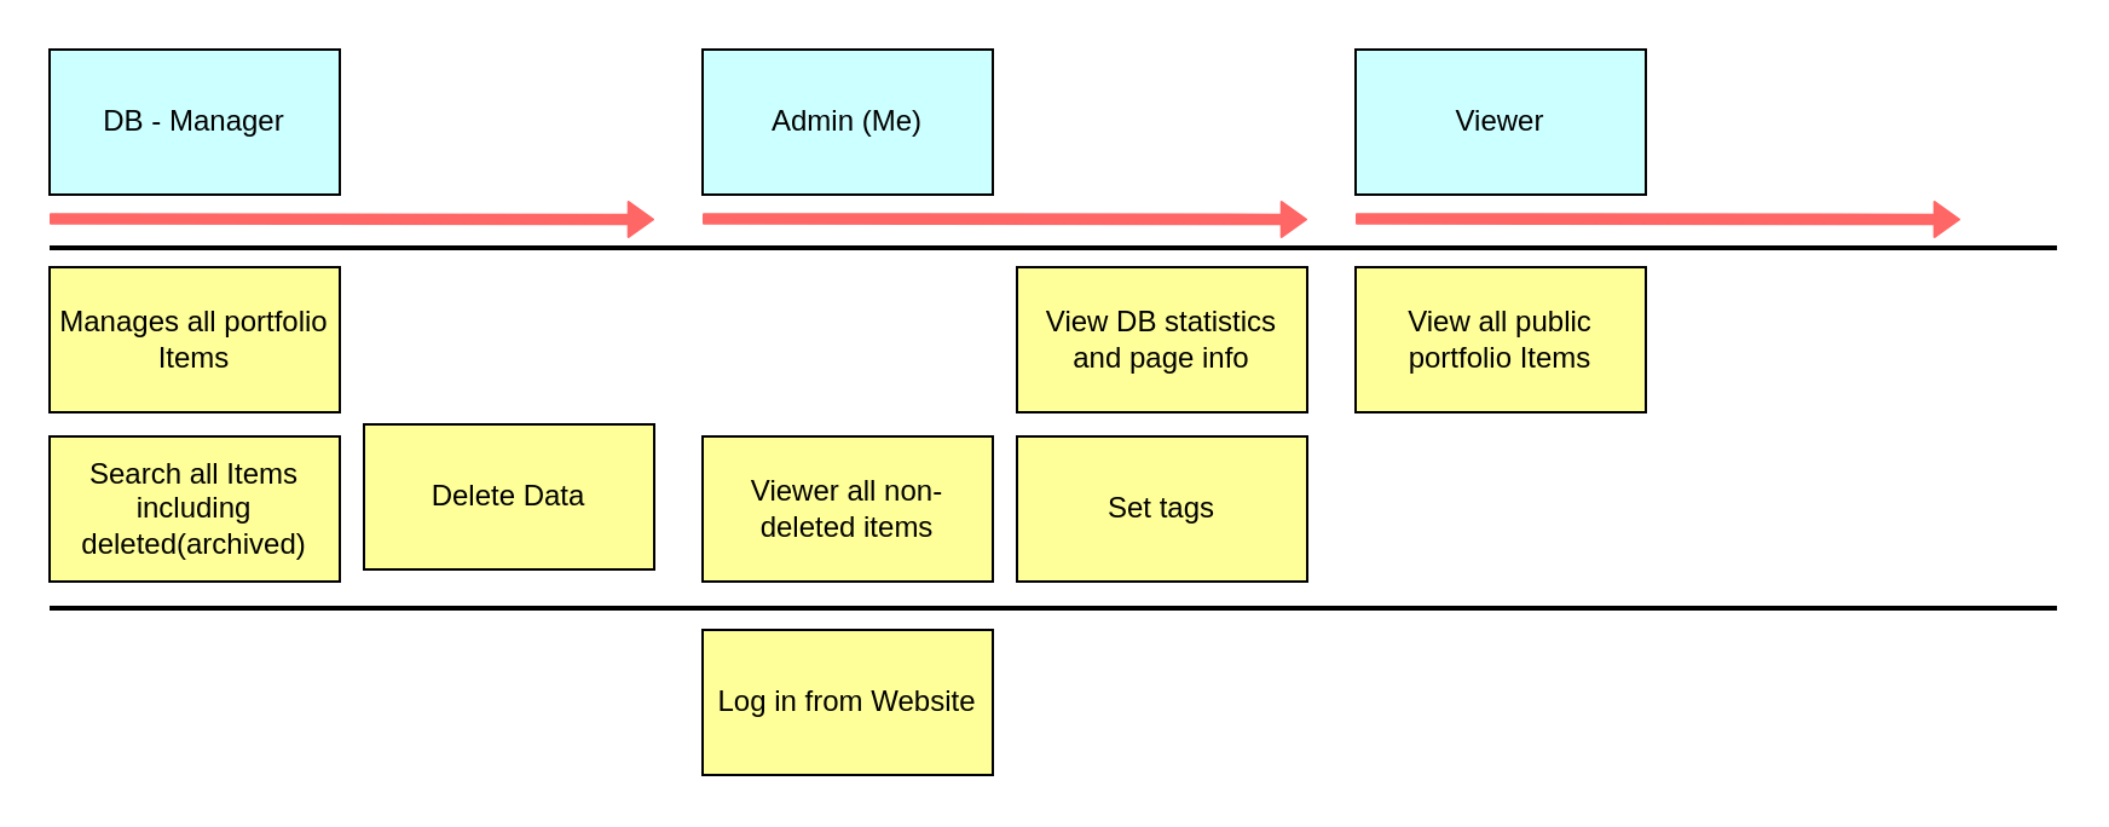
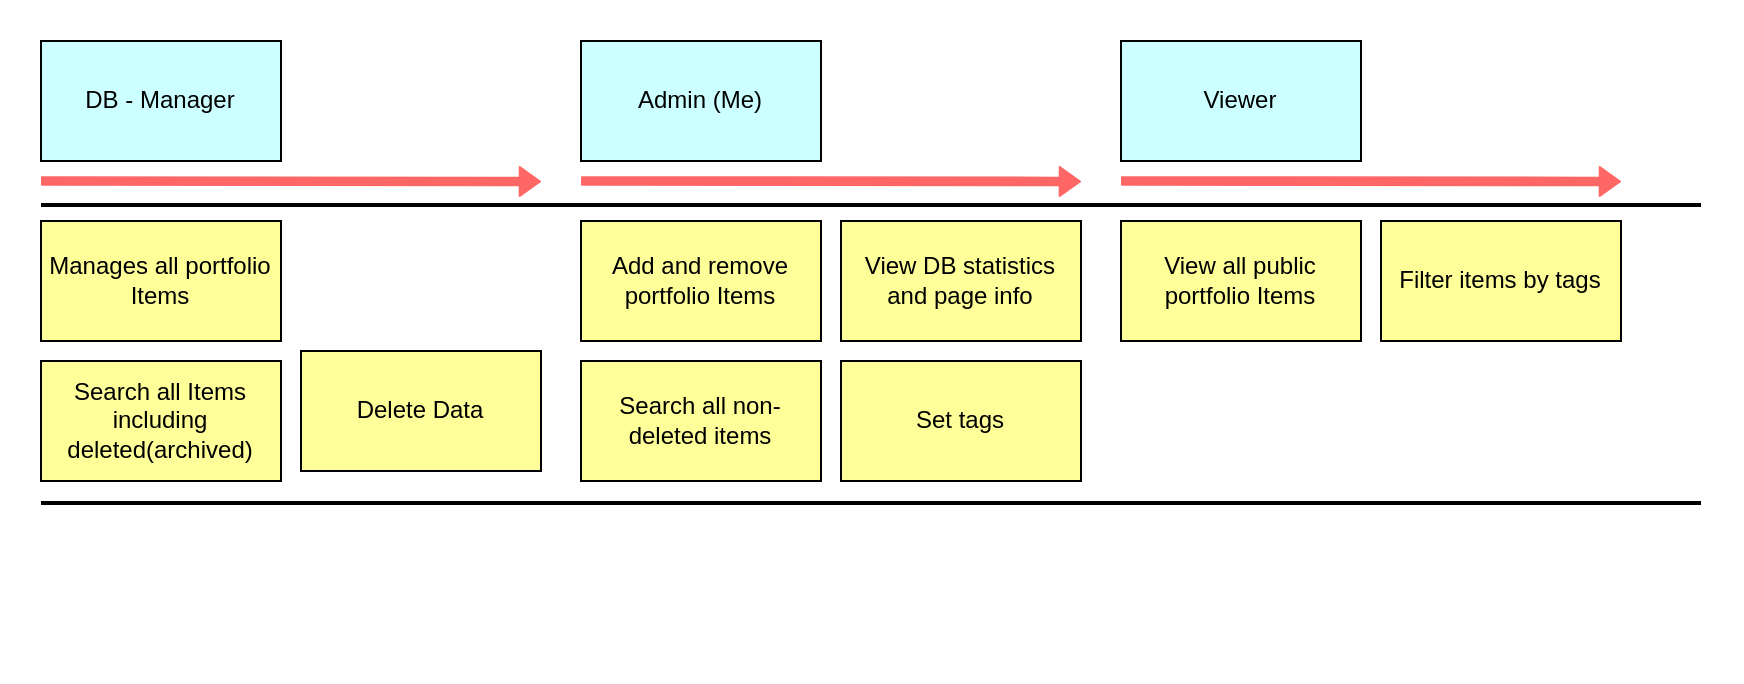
+ <mxCell id="6" value="Add and remove portfolio Items" style="rounded=0;whiteSpace=wrap;html=1;fillColor=#FFFF99;" vertex="1" parent="1"><mxGeometry x="290" y="110" width="120" height="60" as="geometry" /></mxCell>
+ <mxCell id="16" value="Filter items by tags" style="rounded=0;whiteSpace=wrap;html=1;fillColor=#FFFF99;" vertex="1" parent="1"><mxGeometry x="690" y="110" width="120" height="60" as="geometry" /></mxCell>
- <mxCell id="12" value="Viewer all non-deleted items" style="rounded=0;whiteSpace=wrap;html=1;fillColor=#FFFF99;" vertex="1" parent="1"><mxGeometry x="290" y="180" width="120" height="60" as="geometry" /></mxCell>
+ <mxCell id="12" value="Search all non-deleted items" style="rounded=0;whiteSpace=wrap;html=1;fillColor=#FFFF99;" vertex="1" parent="1"><mxGeometry x="290" y="180" width="120" height="60" as="geometry" /></mxCell>
- <mxCell id="18" value="Log in from Website" style="rounded=0;whiteSpace=wrap;html=1;fillColor=#FFFF99;" vertex="1" parent="1"><mxGeometry x="290" y="260" width="120" height="60" as="geometry" /></mxCell>
